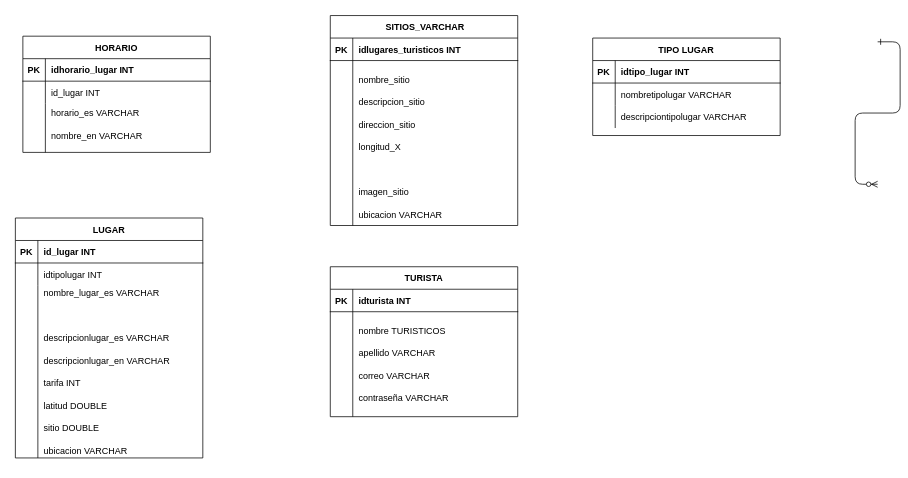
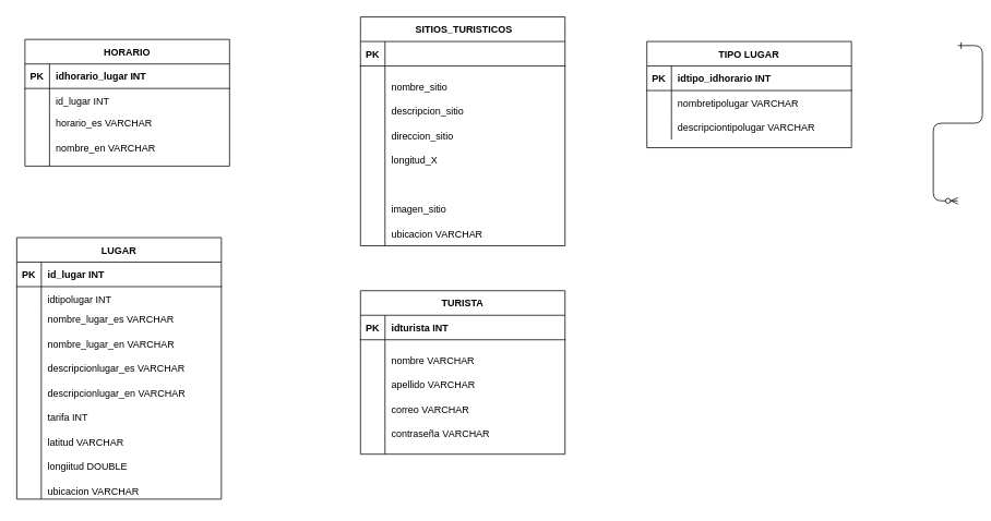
- <mxCell id="3" value=" SITIOS_VARCHAR" style="shape=table;startSize=30;container=1;collapsible=1;childLayout=tableLayout;fixedRows=1;rowLines=0;fontStyle=1;align=center;resizeLast=1;" parent="1" vertex="1"><mxGeometry x="440" y="20" width="250" height="280" as="geometry" /></mxCell>
+ <mxCell id="3" value=" SITIOS_TURISTICOS" style="shape=table;startSize=30;container=1;collapsible=1;childLayout=tableLayout;fixedRows=1;rowLines=0;fontStyle=1;align=center;resizeLast=1;" parent="1" vertex="1"><mxGeometry x="440" y="20" width="250" height="280" as="geometry" /></mxCell>
- <mxCell id="6" value="idlugares_turisticos INT" style="shape=partialRectangle;overflow=hidden;connectable=0;fillColor=none;top=0;left=0;bottom=0;right=0;align=left;spacingLeft=6;fontStyle=1;" parent="4" vertex="1"><mxGeometry x="30" width="220" height="30" as="geometry"><mxRectangle width="220" height="30" as="alternateBounds" /></mxGeometry></mxCell>
- <mxCell id="49" value="idtipo_lugar INT" style="shape=partialRectangle;overflow=hidden;connectable=0;fillColor=none;top=0;left=0;bottom=0;right=0;align=left;spacingLeft=6;fontStyle=1;" vertex="1" parent="47"><mxGeometry x="30" width="220" height="30" as="geometry"><mxRectangle width="220" height="30" as="alternateBounds" /></mxGeometry></mxCell>
+ <mxCell id="49" value="idtipo_idhorario INT" style="shape=partialRectangle;overflow=hidden;connectable=0;fillColor=none;top=0;left=0;bottom=0;right=0;align=left;spacingLeft=6;fontStyle=1;" vertex="1" parent="47"><mxGeometry x="30" width="220" height="30" as="geometry"><mxRectangle width="220" height="30" as="alternateBounds" /></mxGeometry></mxCell>
+ <mxCell id="26" value="nombre_lugar_en VARCHAR" style="shape=partialRectangle;overflow=hidden;connectable=0;fillColor=none;top=0;left=0;bottom=0;right=0;align=left;spacingLeft=6;" vertex="1" parent="1"><mxGeometry x="50" y="405" width="220" height="30" as="geometry"><mxRectangle width="220" height="30" as="alternateBounds" /></mxGeometry></mxCell>
- <mxCell id="63" value="nombre TURISTICOS" style="shape=partialRectangle;overflow=hidden;connectable=0;fillColor=none;top=0;left=0;bottom=0;right=0;align=left;spacingLeft=6;" vertex="1" parent="1"><mxGeometry y="425" width="220" height="30" as="geometry" x="470"><mxRectangle width="220" height="30" as="alternateBounds" /></mxGeometry></mxCell>
+ <mxCell id="63" value="nombre VARCHAR" style="shape=partialRectangle;overflow=hidden;connectable=0;fillColor=none;top=0;left=0;bottom=0;right=0;align=left;spacingLeft=6;" vertex="1" parent="1"><mxGeometry y="425" width="220" height="30" as="geometry" x="470"><mxRectangle width="220" height="30" as="alternateBounds" /></mxGeometry></mxCell>
- <mxCell id="28" value="latitud DOUBLE" style="shape=partialRectangle;overflow=hidden;connectable=0;fillColor=none;top=0;left=0;bottom=0;right=0;align=left;spacingLeft=6;" vertex="1" parent="1"><mxGeometry x="50" y="525" width="220" height="30" as="geometry"><mxRectangle width="220" height="30" as="alternateBounds" /></mxGeometry></mxCell>
+ <mxCell id="28" value="latitud VARCHAR" style="shape=partialRectangle;overflow=hidden;connectable=0;fillColor=none;top=0;left=0;bottom=0;right=0;align=left;spacingLeft=6;" vertex="1" parent="1"><mxGeometry x="50" y="525" width="220" height="30" as="geometry"><mxRectangle width="220" height="30" as="alternateBounds" /></mxGeometry></mxCell>
- <mxCell id="43" value="sitio DOUBLE" style="shape=partialRectangle;overflow=hidden;connectable=0;fillColor=none;top=0;left=0;bottom=0;right=0;align=left;spacingLeft=6;" vertex="1" parent="1"><mxGeometry x="50" y="555" width="220" height="30" as="geometry"><mxRectangle width="220" height="30" as="alternateBounds" /></mxGeometry></mxCell>
+ <mxCell id="43" value="longiitud DOUBLE" style="shape=partialRectangle;overflow=hidden;connectable=0;fillColor=none;top=0;left=0;bottom=0;right=0;align=left;spacingLeft=6;" vertex="1" parent="1"><mxGeometry x="50" y="555" width="220" height="30" as="geometry"><mxRectangle width="220" height="30" as="alternateBounds" /></mxGeometry></mxCell>
